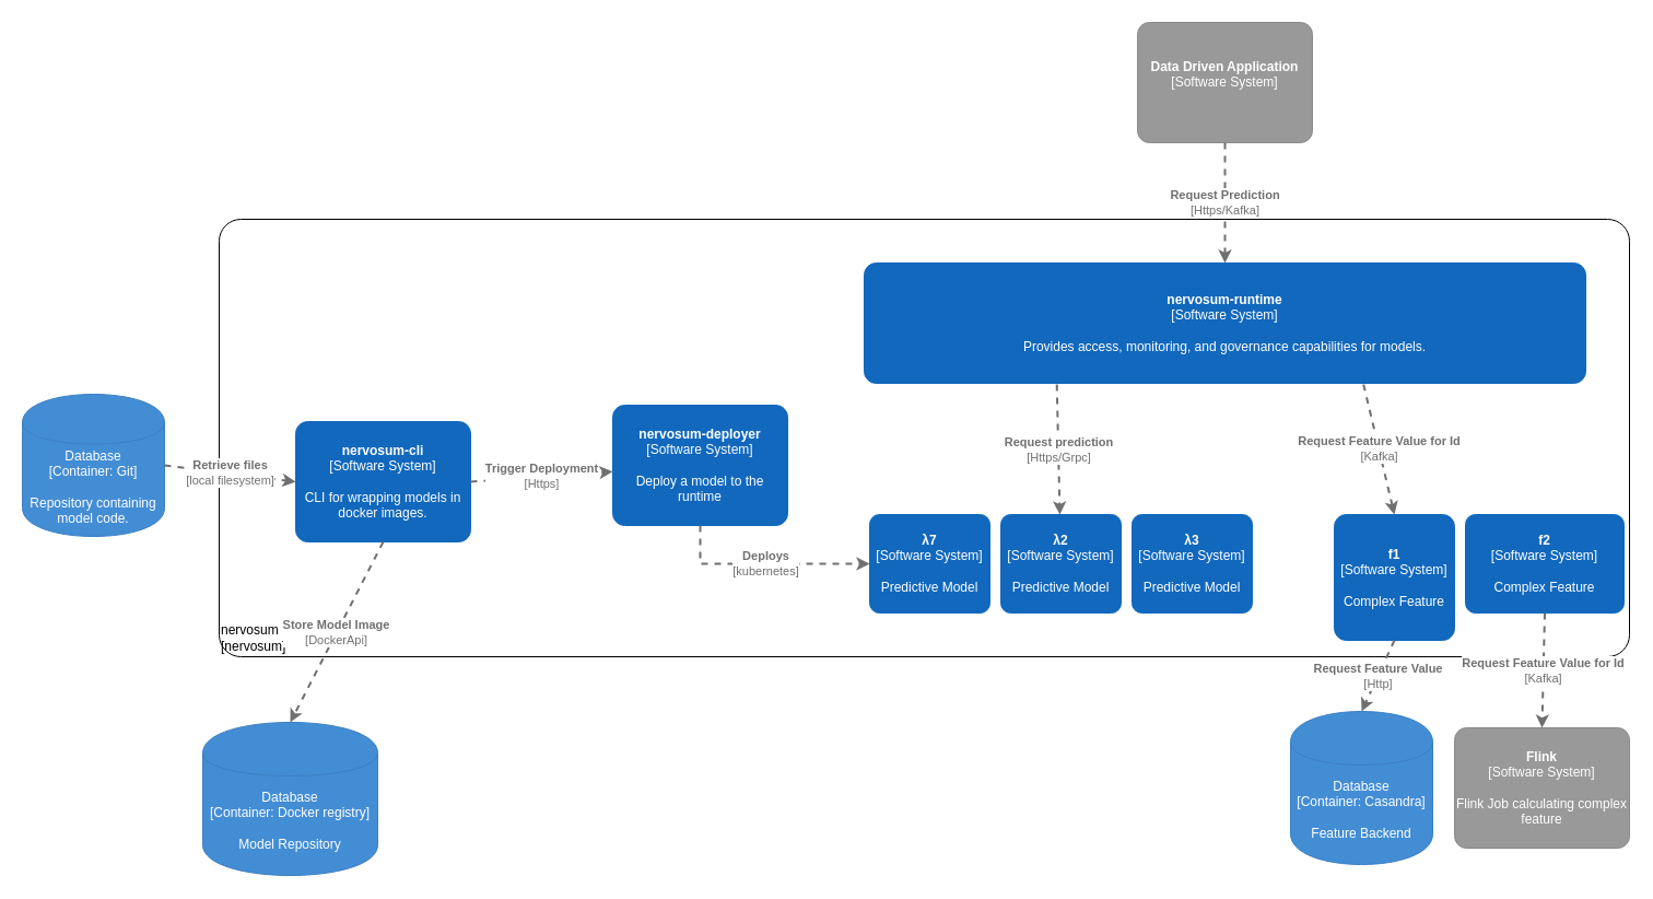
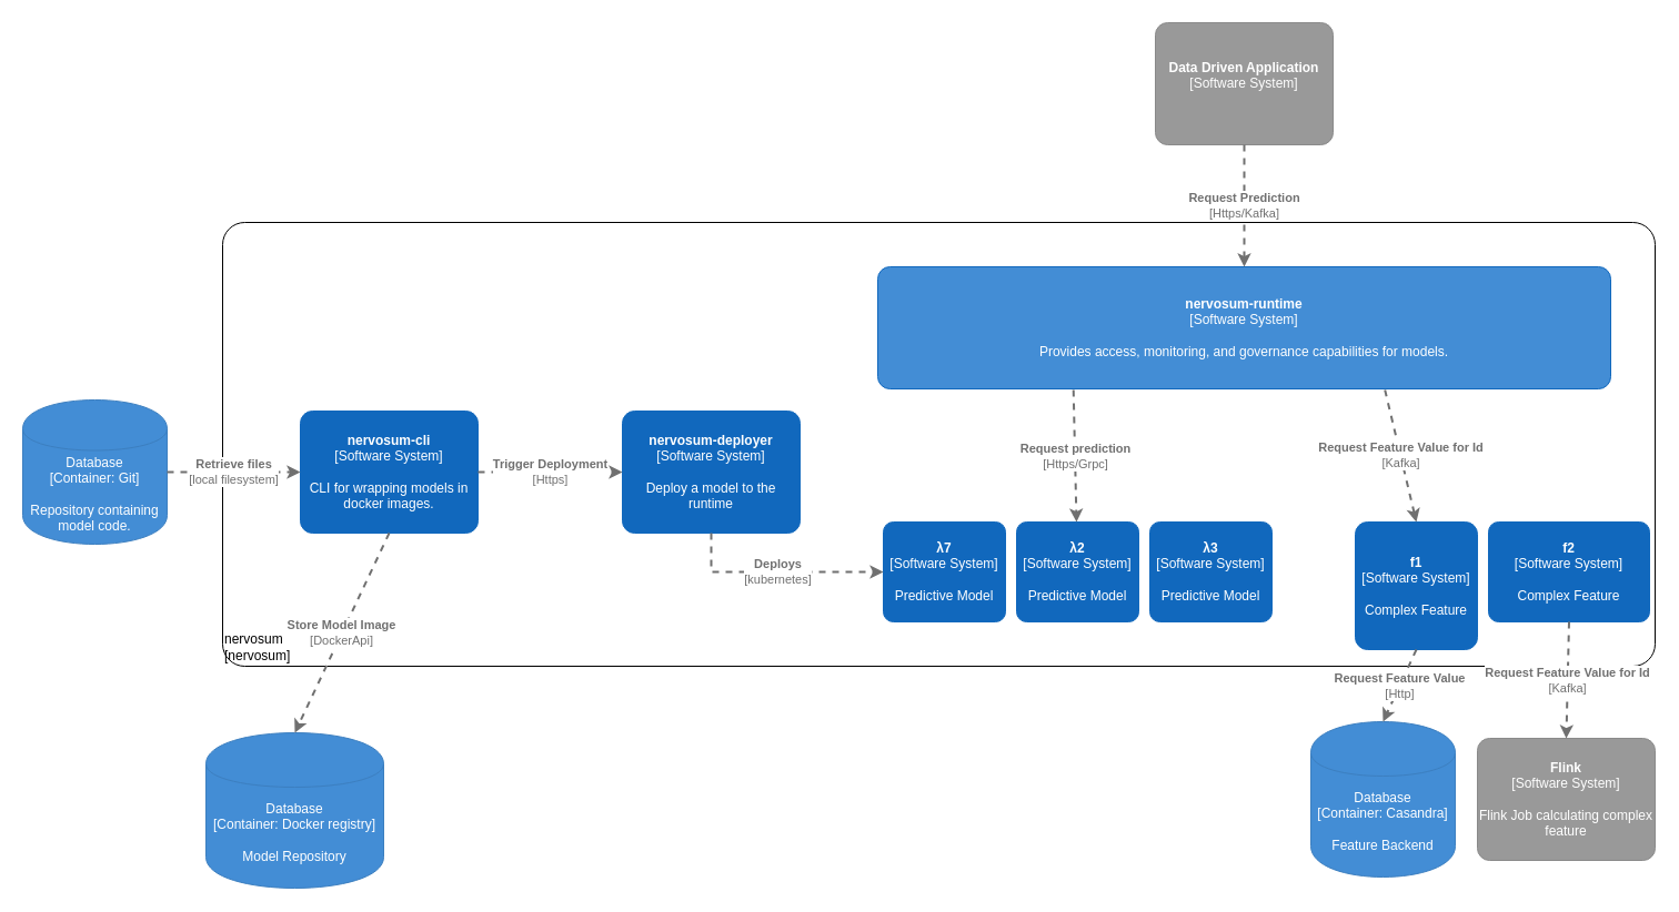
- <mxCell id="10" value="&lt;b&gt;nervosum-runtime&lt;/b&gt;&lt;div&gt;[Software System]&lt;/div&gt;&lt;br&gt;&lt;div&gt;Provides access, monitoring, and governance capabilities for models.&lt;/div&gt;" style="rounded=1;whiteSpace=wrap;html=1;labelBackgroundColor=none;fillColor=#1168BD;fontColor=#ffffff;align=center;arcSize=10;strokeColor=#1168BD;metaEdit=1;metaData={&quot;c4Type&quot;:{&quot;editable&quot;:false}};points=[[0.25,0,0],[0.5,0,0],[0.75,0,0],[1,0.25,0],[1,0.5,0],[1,0.75,0],[0.75,1,0],[0.5,1,0],[0.25,1,0],[0,0.75,0],[0,0.5,0],[0,0.25,0]];" vertex="1" parent="1"><mxGeometry x="790" y="240" width="660" height="110" as="geometry" /></mxCell>
+ <mxCell id="10" value="&lt;b&gt;nervosum-runtime&lt;/b&gt;&lt;div&gt;[Software System]&lt;/div&gt;&lt;br&gt;&lt;div&gt;Provides access, monitoring, and governance capabilities for models.&lt;/div&gt;" style="rounded=1;whiteSpace=wrap;html=1;labelBackgroundColor=none;fillColor=#438dd5;fontColor=#ffffff;align=center;arcSize=10;strokeColor=#1168BD;metaEdit=1;metaData={&quot;c4Type&quot;:{&quot;editable&quot;:false}};points=[[0.25,0,0],[0.5,0,0],[0.75,0,0],[1,0.25,0],[1,0.5,0],[1,0.75,0],[0.75,1,0],[0.5,1,0],[0.25,1,0],[0,0.75,0],[0,0.5,0],[0,0.25,0]];" vertex="1" parent="1"><mxGeometry x="790" y="240" width="660" height="110" as="geometry" /></mxCell>
- <mxCell id="4" value="&lt;b&gt;nervosum-cli&lt;/b&gt;&lt;div&gt;[Software System]&lt;/div&gt;&lt;br&gt;&lt;div&gt;CLI for wrapping models in docker images.&lt;/div&gt;" style="rounded=1;whiteSpace=wrap;html=1;labelBackgroundColor=none;fillColor=#1168BD;fontColor=#ffffff;align=center;arcSize=10;strokeColor=#1168BD;metaEdit=1;metaData={&quot;c4Type&quot;:{&quot;editable&quot;:false}};points=[[0.25,0,0],[0.5,0,0],[0.75,0,0],[1,0.25,0],[1,0.5,0],[1,0.75,0],[0.75,1,0],[0.5,1,0],[0.25,1,0],[0,0.75,0],[0,0.5,0],[0,0.25,0]];" vertex="1" parent="1"><mxGeometry x="270" y="385" width="160" height="110.0" as="geometry" /></mxCell>
+ <mxCell id="4" value="&lt;b&gt;nervosum-cli&lt;/b&gt;&lt;div&gt;[Software System]&lt;/div&gt;&lt;br&gt;&lt;div&gt;CLI for wrapping models in docker images.&lt;/div&gt;" style="rounded=1;whiteSpace=wrap;html=1;labelBackgroundColor=none;fillColor=#1168BD;fontColor=#ffffff;align=center;arcSize=10;strokeColor=#1168BD;metaEdit=1;metaData={&quot;c4Type&quot;:{&quot;editable&quot;:false}};points=[[0.25,0,0],[0.5,0,0],[0.75,0,0],[1,0.25,0],[1,0.5,0],[1,0.75,0],[0.75,1,0],[0.5,1,0],[0.25,1,0],[0,0.75,0],[0,0.5,0],[0,0.25,0]];" vertex="1" parent="1"><mxGeometry x="270" y="370" width="160" height="110.0" as="geometry" /></mxCell>
